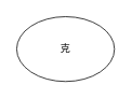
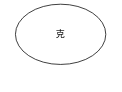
- <mxCell id="2" value="克" style="ellipse;whiteSpace=wrap;html=1;" vertex="1" parent="1"><mxGeometry x="20" y="20" width="120" height="80" as="geometry" /></mxCell>
+ <mxCell id="2" value="克" style="ellipse;whiteSpace=wrap;html=1;" vertex="1" parent="1"><mxGeometry x="20" y="5" width="120" height="80" as="geometry" /></mxCell>
